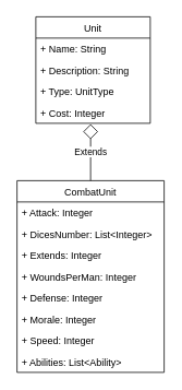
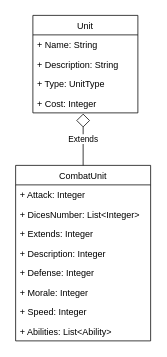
- <mxCell id="11" value="+ WoundsPerMan: Integer" style="text;strokeColor=none;fillColor=none;align=left;verticalAlign=top;spacingLeft=4;spacingRight=4;overflow=hidden;rotatable=0;points=[[0,0.5],[1,0.5]];portConstraint=eastwest;" vertex="1" parent="7"><mxGeometry y="104" width="180" height="26" as="geometry" /></mxCell>
+ <mxCell id="11" value="+ Description: Integer" style="text;strokeColor=none;fillColor=none;align=left;verticalAlign=top;spacingLeft=4;spacingRight=4;overflow=hidden;rotatable=0;points=[[0,0.5],[1,0.5]];portConstraint=eastwest;" vertex="1" parent="7"><mxGeometry y="104" width="180" height="26" as="geometry" /></mxCell>
